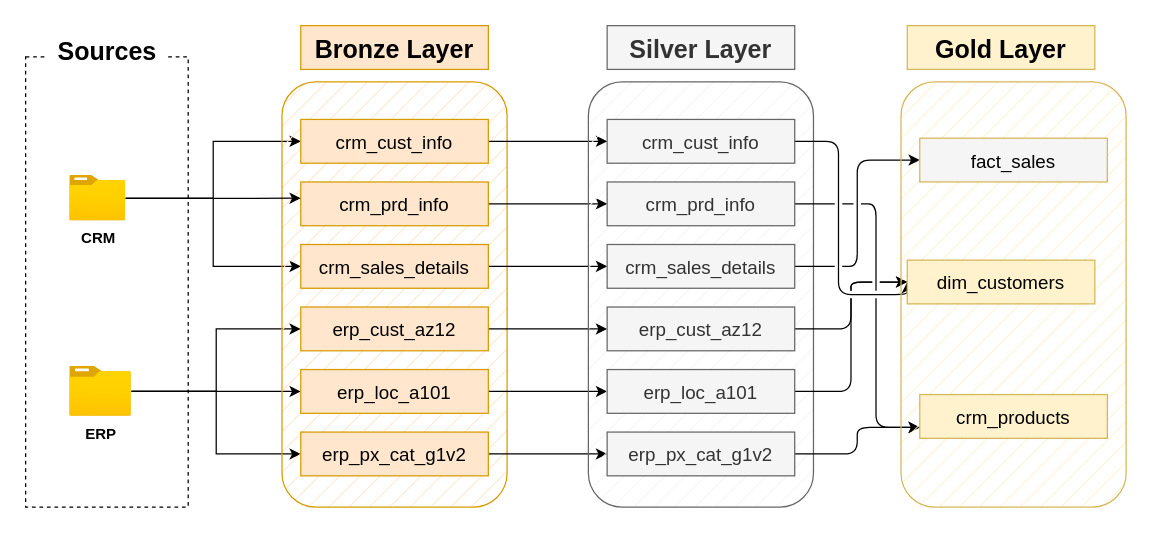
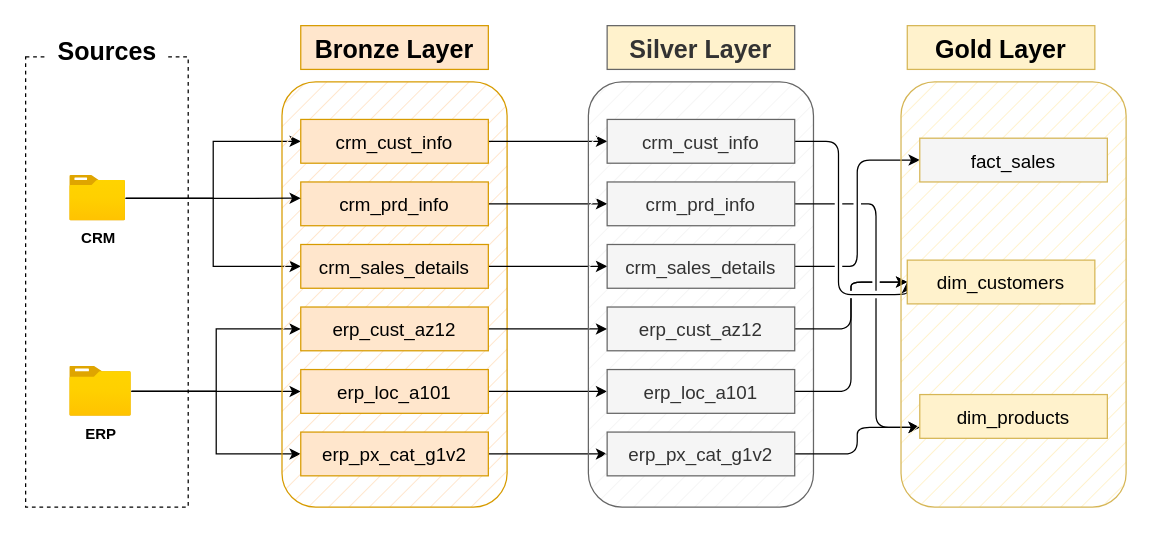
- <mxCell id="27" value="&lt;b&gt;&lt;font style=&quot;font-size: 20px;&quot;&gt;Silver Layer&lt;/font&gt;&lt;/b&gt;" style="rounded=0;whiteSpace=wrap;html=1;fillColor=#f5f5f5;strokeColor=#666666;fontColor=#333333;" parent="1" vertex="1"><mxGeometry x="485" y="20" width="150" height="35" as="geometry" /></mxCell>
+ <mxCell id="27" value="&lt;b&gt;&lt;font style=&quot;font-size: 20px;&quot;&gt;Silver Layer&lt;/font&gt;&lt;/b&gt;" style="rounded=0;whiteSpace=wrap;html=1;fillColor=#fff2cc;strokeColor=#666666;fontColor=#333333;" parent="1" vertex="1"><mxGeometry x="485" y="20" width="150" height="35" as="geometry" /></mxCell>
- <mxCell id="43" value="&lt;font style=&quot;font-size: 15px;&quot;&gt;crm_products&lt;/font&gt;" style="rounded=0;whiteSpace=wrap;html=1;fillColor=#fff2cc;strokeColor=#d6b656;" vertex="1" parent="1"><mxGeometry x="735" y="315" width="150" height="35" as="geometry" /></mxCell>
+ <mxCell id="43" value="&lt;font style=&quot;font-size: 15px;&quot;&gt;dim_products&lt;/font&gt;" style="rounded=0;whiteSpace=wrap;html=1;fillColor=#fff2cc;strokeColor=#d6b656;" vertex="1" parent="1"><mxGeometry x="735" y="315" width="150" height="35" as="geometry" /></mxCell>
